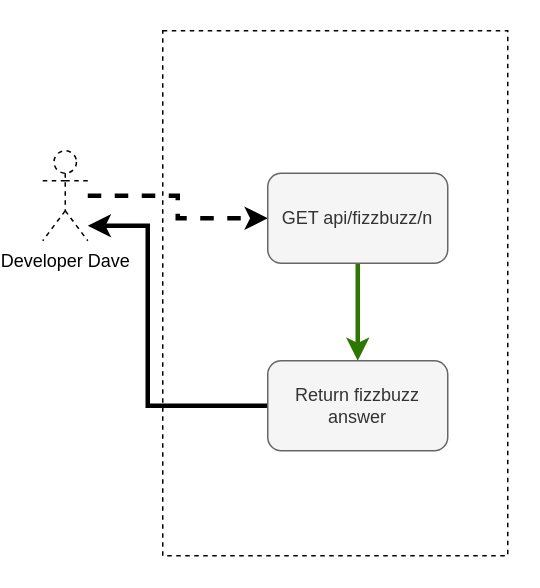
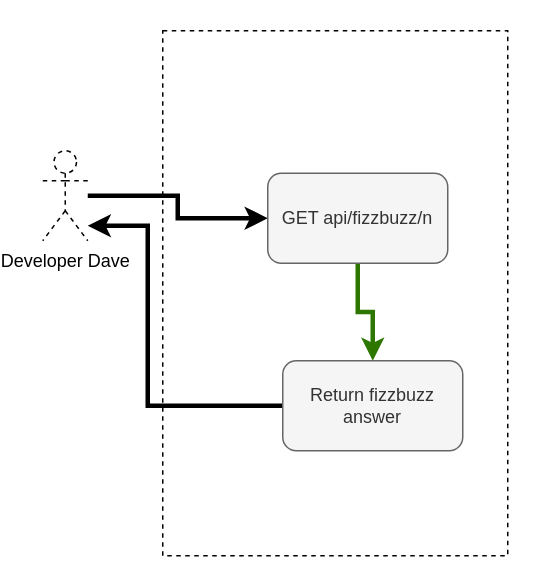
- <mxCell id="4" value="" style="edgeStyle=orthogonalEdgeStyle;rounded=0;orthogonalLoop=1;jettySize=auto;html=1;entryX=0;entryY=0.5;entryDx=0;entryDy=0;strokeWidth=3;dashed=1;" parent="1" source="5" target="7" edge="1"><mxGeometry relative="1" as="geometry" /></mxCell>
+ <mxCell id="4" value="" style="edgeStyle=orthogonalEdgeStyle;rounded=0;orthogonalLoop=1;jettySize=auto;html=1;entryX=0;entryY=0.5;entryDx=0;entryDy=0;strokeWidth=3;" parent="1" source="5" target="7" edge="1"><mxGeometry relative="1" as="geometry" /></mxCell>
- <mxCell id="9" value="Return fizzbuzz answer" style="whiteSpace=wrap;html=1;rounded=1;fontColor=#333333;strokeColor=#666666;fillColor=#f5f5f5;" parent="1" vertex="1"><mxGeometry x="170" y="240" width="120" height="60" as="geometry" /></mxCell>
+ <mxCell id="9" value="Return fizzbuzz answer" style="whiteSpace=wrap;html=1;rounded=1;fontColor=#333333;strokeColor=#666666;fillColor=#f5f5f5;" parent="1" vertex="1"><mxGeometry x="180" y="240" width="120" height="60" as="geometry" /></mxCell>
